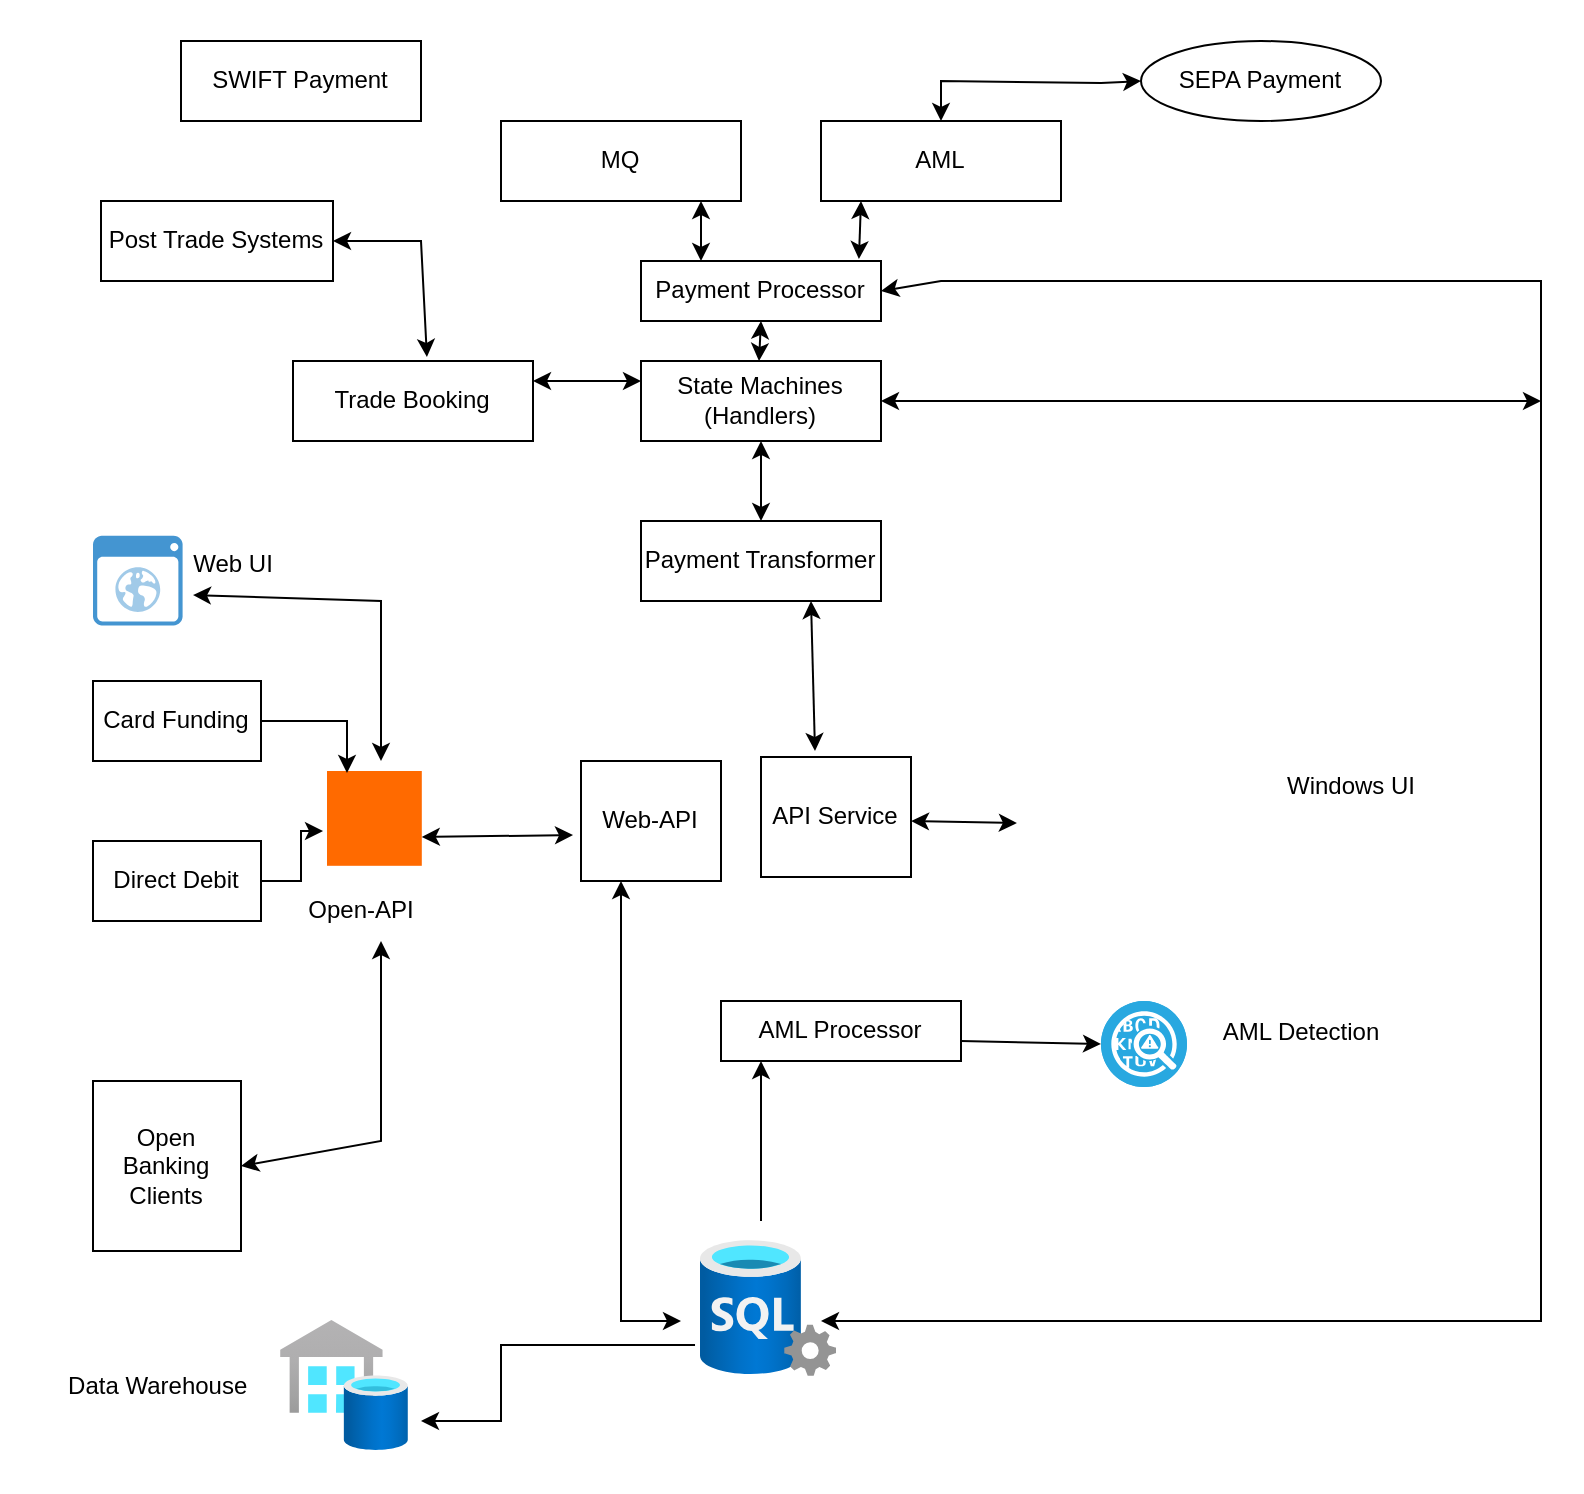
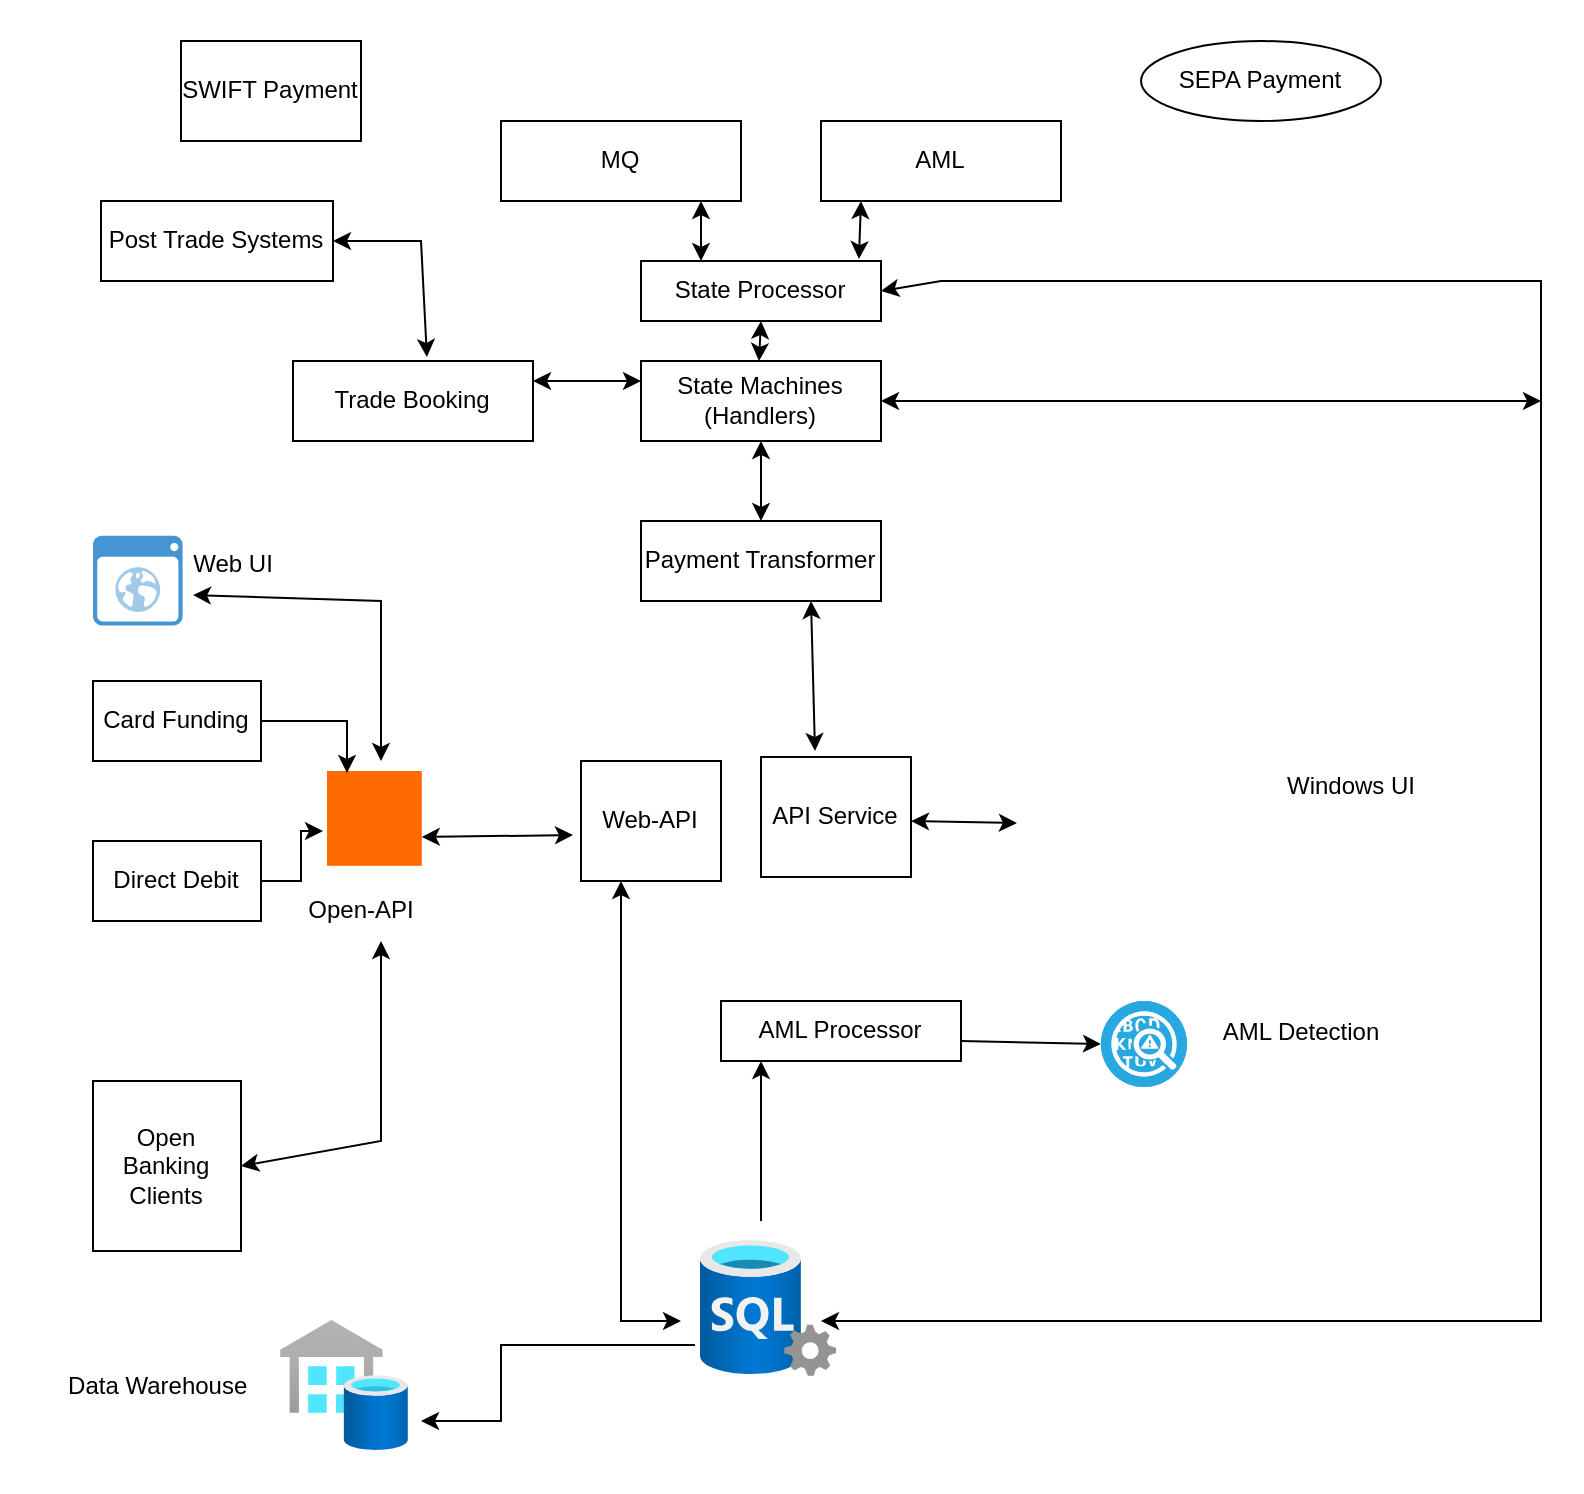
- <mxCell id="2" value="SWIFT Payment" style="rounded=0;whiteSpace=wrap;html=1;" parent="1" vertex="1"><mxGeometry x="90" y="20" width="120" height="40" as="geometry" /></mxCell>
+ <mxCell id="2" value="SWIFT Payment" style="rounded=0;whiteSpace=wrap;html=1;" parent="1" vertex="1"><mxGeometry x="90" y="20" width="90" height="50" as="geometry" /></mxCell>
- <mxCell id="7" value="" style="endArrow=classic;startArrow=classic;html=1;rounded=0;exitX=0.5;exitY=0;exitDx=0;exitDy=0;entryX=0;entryY=0.5;entryDx=0;entryDy=0;" edge="1" parent="1" source="6" target="3"><mxGeometry width="50" height="50" relative="1" as="geometry"><mxPoint x="470" y="41" as="sourcePoint" /><mxPoint x="554" y="60" as="targetPoint" /><Array as="points"><mxPoint x="470" y="40" /><mxPoint x="550" y="41" /></Array></mxGeometry></mxCell>
- <mxCell id="5" value="Payment Processor" style="rounded=0;whiteSpace=wrap;html=1;" parent="1" vertex="1"><mxGeometry x="320" y="130" width="120" height="30" as="geometry" /></mxCell>
+ <mxCell id="5" value="State Processor" style="rounded=0;whiteSpace=wrap;html=1;" parent="1" vertex="1"><mxGeometry x="320" y="130" width="120" height="30" as="geometry" /></mxCell>
